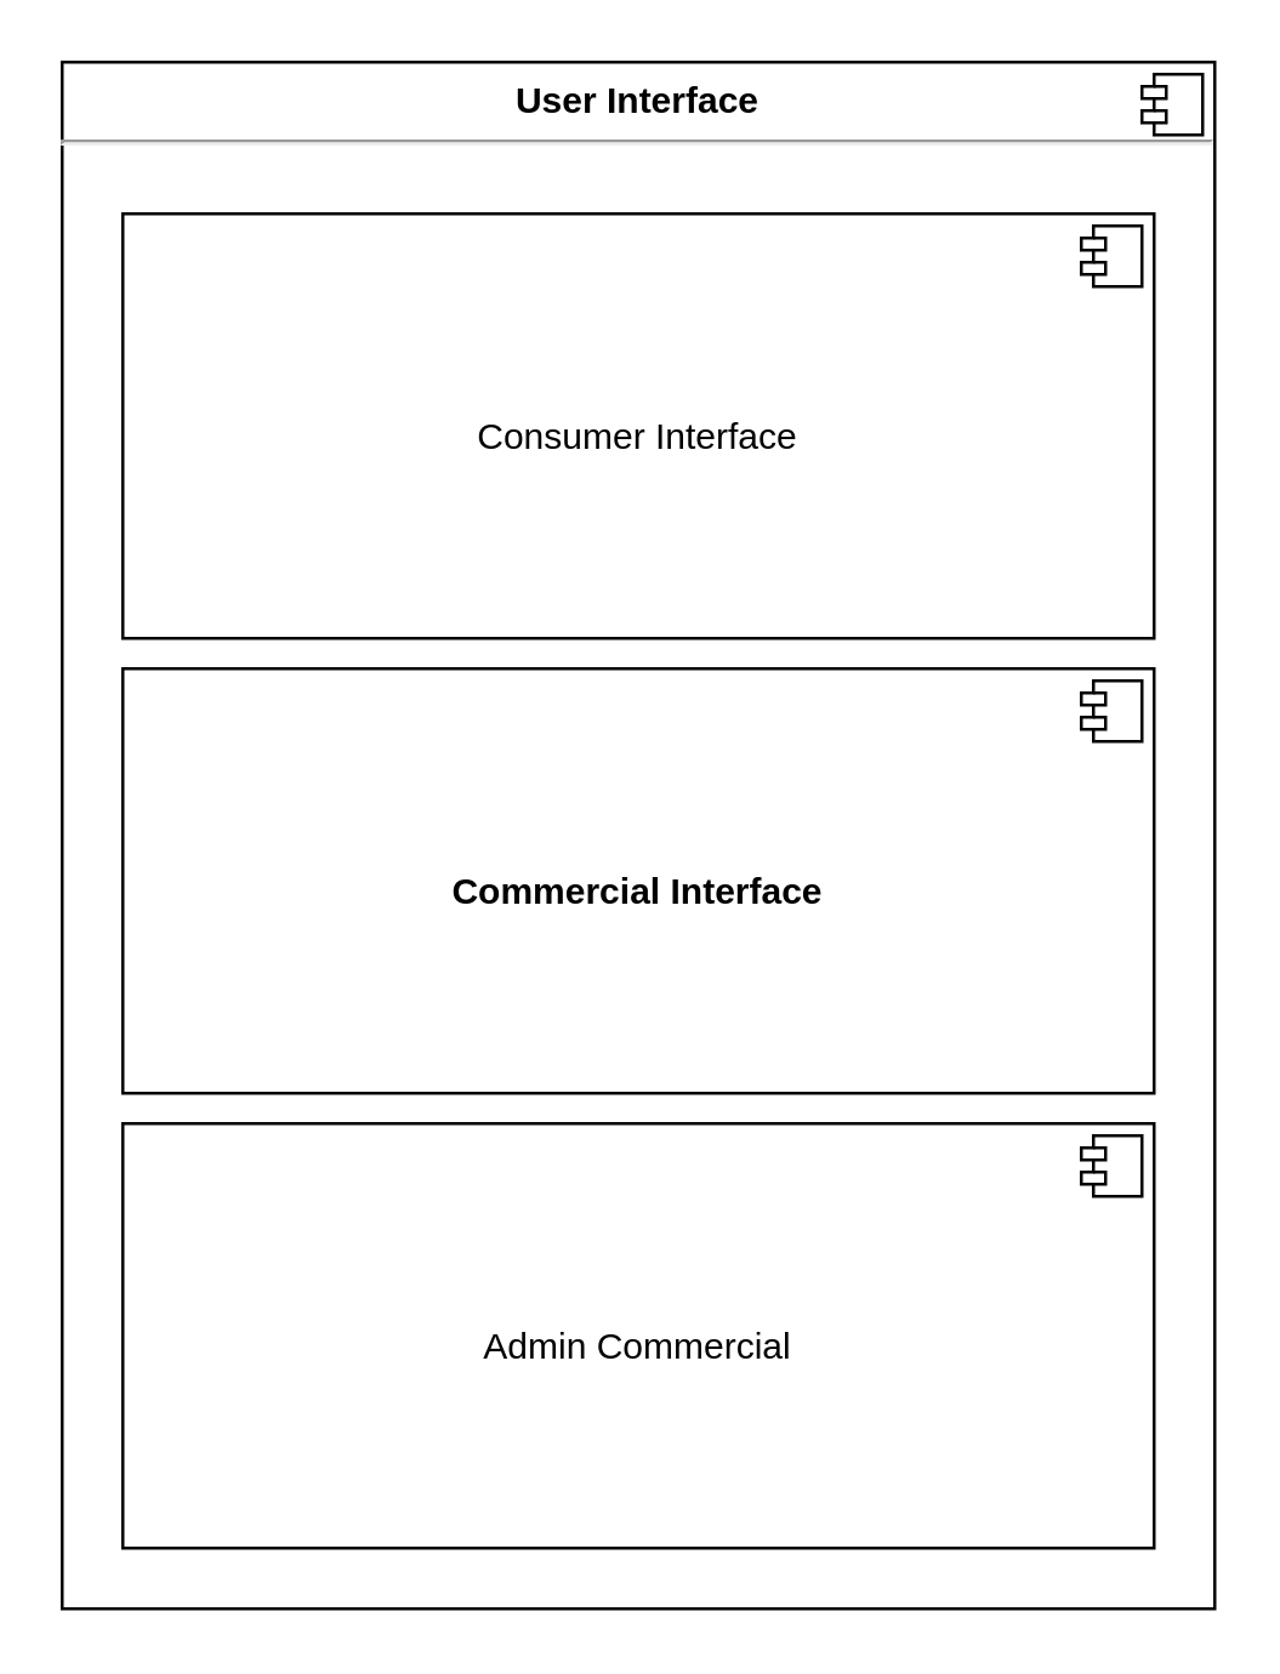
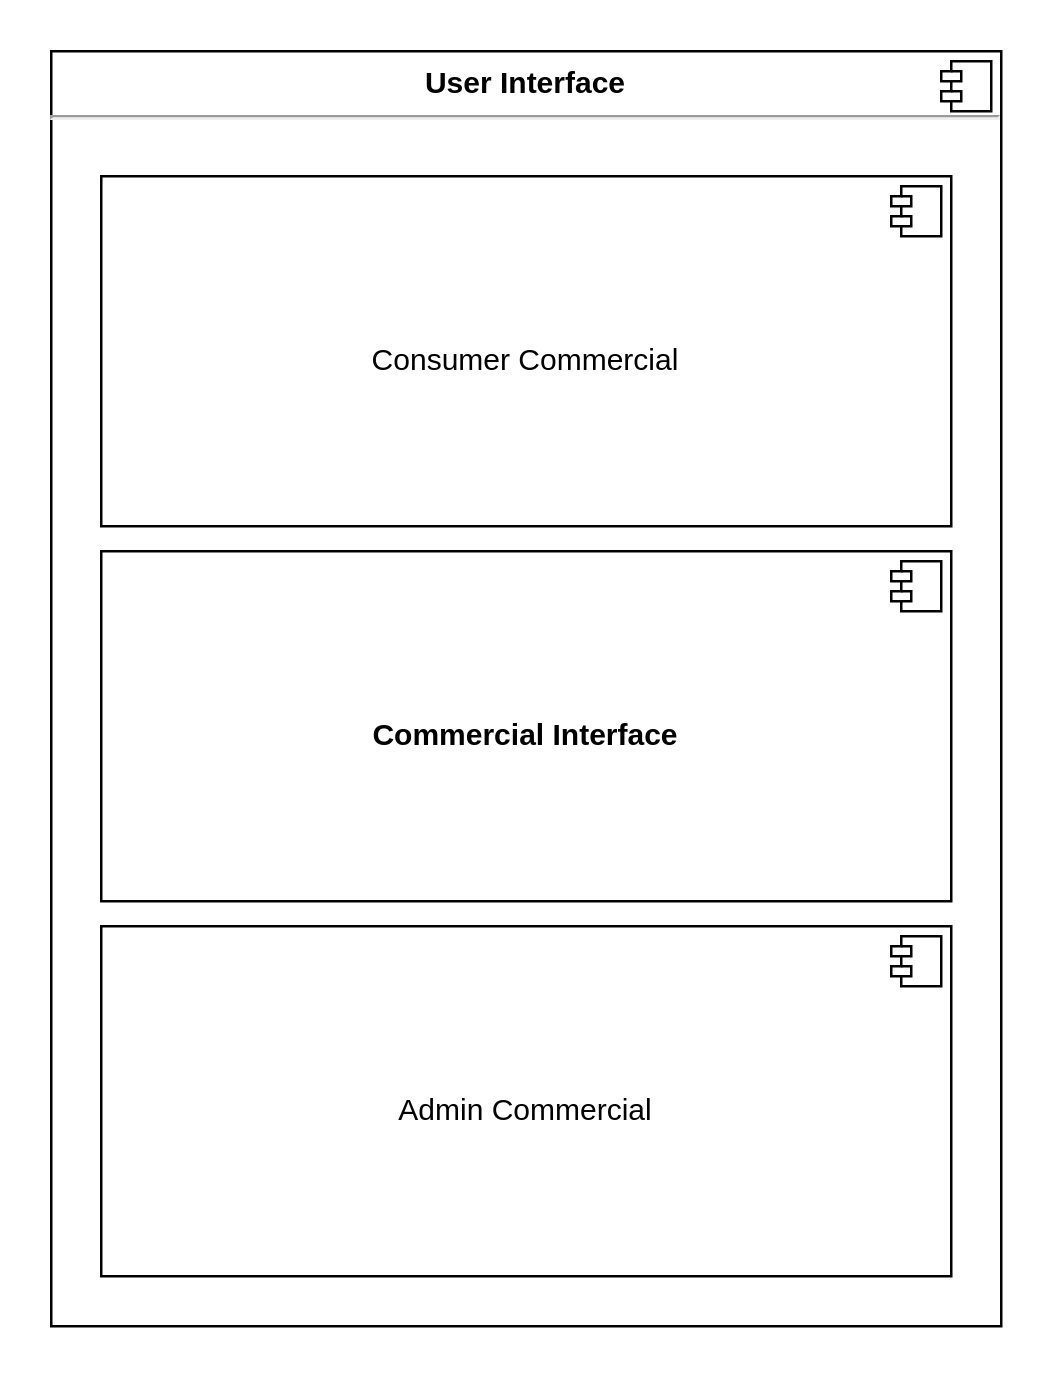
- <mxCell id="6" value="&lt;p style=&quot;margin: 6px 0px 0px&quot;&gt;&lt;br&gt;&lt;/p&gt;&lt;p style=&quot;margin: 6px 0px 0px&quot;&gt;&lt;br&gt;&lt;/p&gt;&lt;p style=&quot;margin: 6px 0px 0px&quot;&gt;&lt;br&gt;&lt;/p&gt;&lt;p style=&quot;margin: 6px 0px 0px&quot;&gt;Consumer Interface&lt;/p&gt;" style="align=center;overflow=fill;html=1;dropTarget=0;" vertex="1" parent="1"><mxGeometry x="40" y="70" width="340" height="140" as="geometry" /></mxCell>
+ <mxCell id="6" value="&lt;p style=&quot;margin: 6px 0px 0px&quot;&gt;&lt;br&gt;&lt;/p&gt;&lt;p style=&quot;margin: 6px 0px 0px&quot;&gt;&lt;br&gt;&lt;/p&gt;&lt;p style=&quot;margin: 6px 0px 0px&quot;&gt;&lt;br&gt;&lt;/p&gt;&lt;p style=&quot;margin: 6px 0px 0px&quot;&gt;Consumer Commercial&lt;/p&gt;" style="align=center;overflow=fill;html=1;dropTarget=0;" vertex="1" parent="1"><mxGeometry x="40" y="70" width="340" height="140" as="geometry" /></mxCell>
